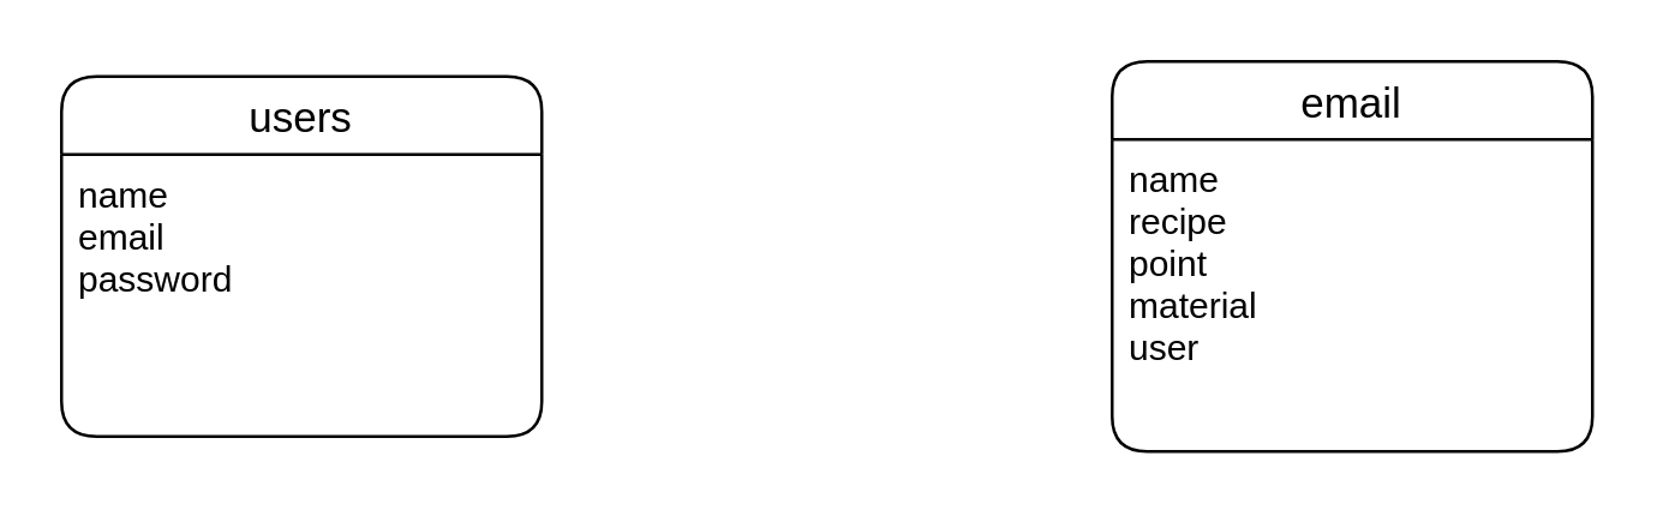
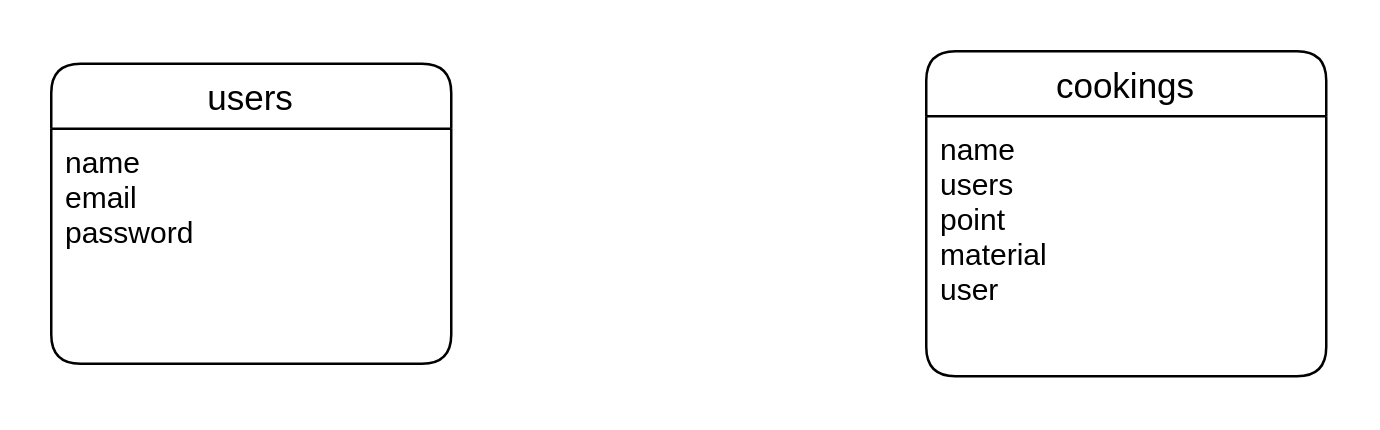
- <mxCell id="4" value="email" style="swimlane;fontStyle=0;childLayout=stackLayout;horizontal=1;startSize=26;horizontalStack=0;resizeParent=1;resizeParentMax=0;resizeLast=0;collapsible=1;marginBottom=0;align=center;fontSize=14;sketch=0;rounded=1;" parent="1" vertex="1"><mxGeometry x="370" y="20" width="160" height="130" as="geometry" /></mxCell>
+ <mxCell id="4" value="cookings" style="swimlane;fontStyle=0;childLayout=stackLayout;horizontal=1;startSize=26;horizontalStack=0;resizeParent=1;resizeParentMax=0;resizeLast=0;collapsible=1;marginBottom=0;align=center;fontSize=14;sketch=0;rounded=1;" parent="1" vertex="1"><mxGeometry x="370" y="20" width="160" height="130" as="geometry" /></mxCell>
- <mxCell id="5" value="name&#10;recipe&#10;point&#10;material&#10;user" style="text;strokeColor=none;fillColor=none;spacingLeft=4;spacingRight=4;overflow=hidden;rotatable=0;points=[[0,0.5],[1,0.5]];portConstraint=eastwest;fontSize=12;rounded=1;" parent="4" vertex="1"><mxGeometry y="26" width="160" height="104" as="geometry" /></mxCell>
+ <mxCell id="5" value="name&#10;users&#10;point&#10;material&#10;user" style="text;strokeColor=none;fillColor=none;spacingLeft=4;spacingRight=4;overflow=hidden;rotatable=0;points=[[0,0.5],[1,0.5]];portConstraint=eastwest;fontSize=12;rounded=1;" parent="4" vertex="1"><mxGeometry y="26" width="160" height="104" as="geometry" /></mxCell>
